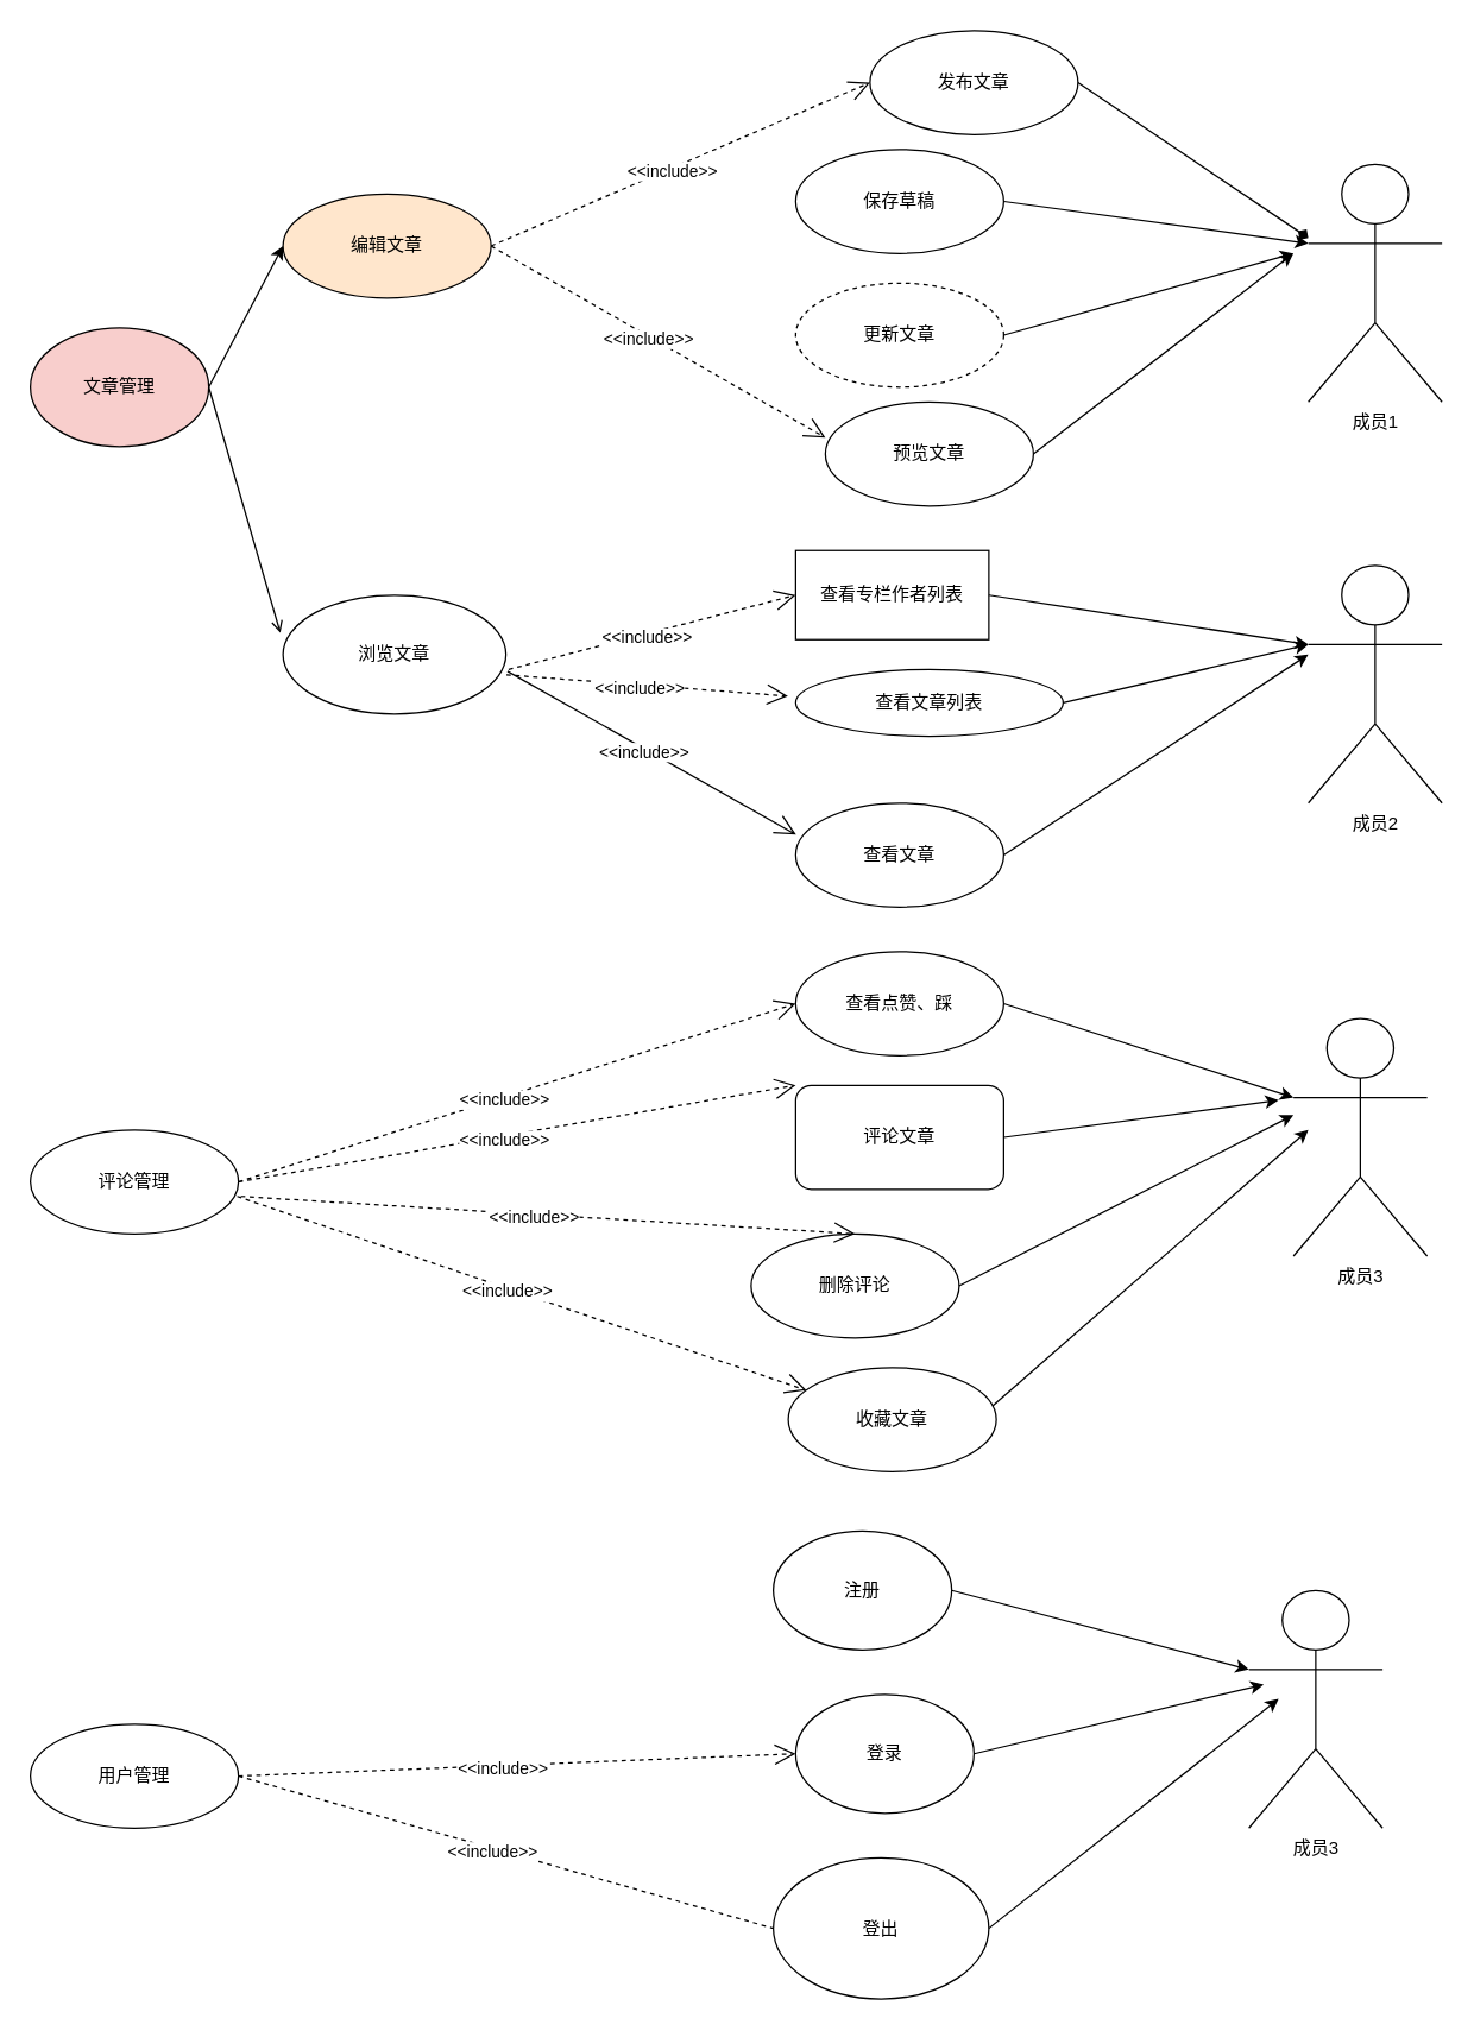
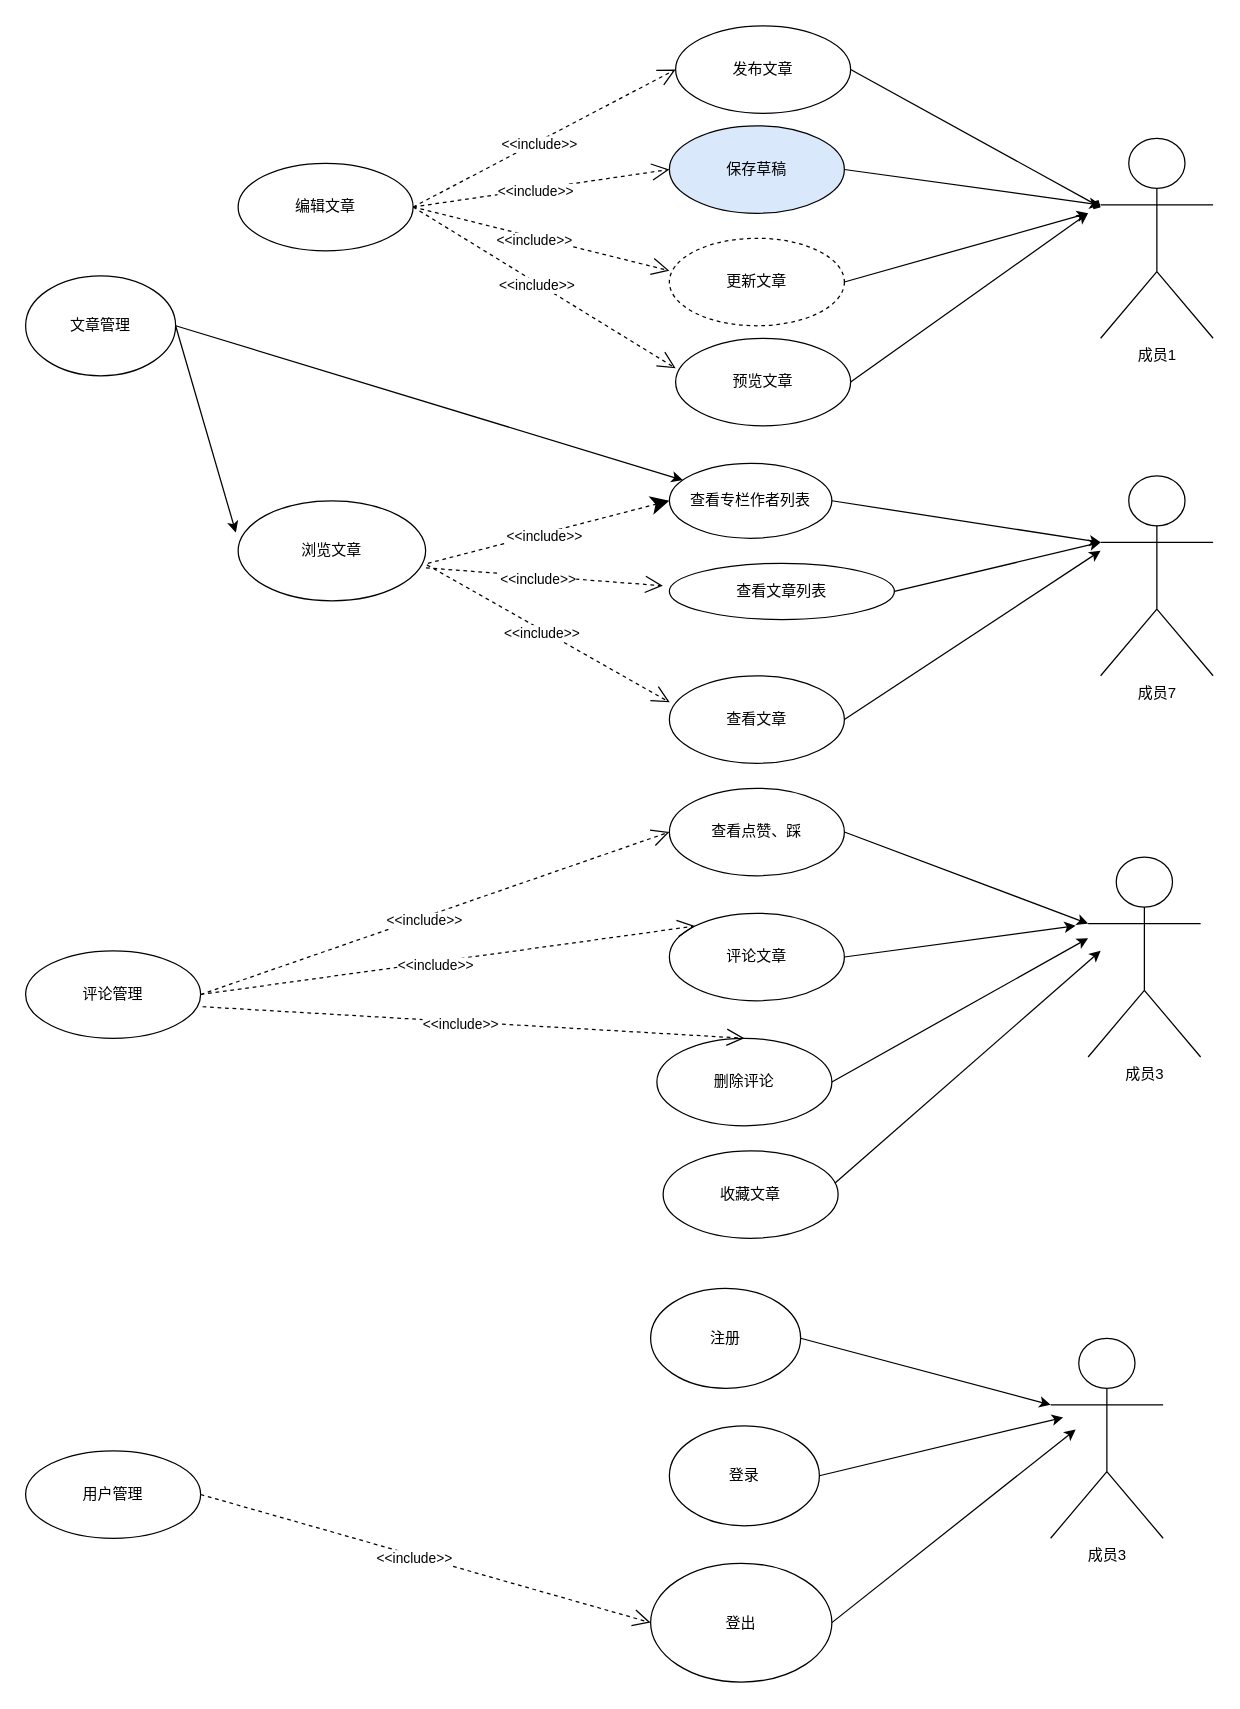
- <mxCell id="2" value="发布文章" style="ellipse;whiteSpace=wrap;html=1;" parent="1" vertex="1"><mxGeometry x="585" y="20" width="140" height="70" as="geometry" /></mxCell>
+ <mxCell id="2" value="发布文章" style="ellipse;whiteSpace=wrap;html=1;" parent="1" vertex="1"><mxGeometry x="540" y="20" width="140" height="70" as="geometry" /></mxCell>
- <mxCell id="4" value="保存草稿" style="ellipse;whiteSpace=wrap;html=1;" parent="1" vertex="1"><mxGeometry x="535" y="100" width="140" height="70" as="geometry" /></mxCell>
+ <mxCell id="4" value="保存草稿" style="ellipse;whiteSpace=wrap;html=1;fillColor=#dae8fc;" parent="1" vertex="1"><mxGeometry x="535" y="100" width="140" height="70" as="geometry" /></mxCell>
+ <mxCell id="5" value="" style="endArrow=open;endFill=1;endSize=12;html=1;entryX=0;entryY=0.5;entryDx=0;entryDy=0;dashed=1;exitX=1;exitY=0.5;exitDx=0;exitDy=0;" parent="1" source="14" target="4" edge="1"><mxGeometry width="160" relative="1" as="geometry"><mxPoint x="50" y="150" as="sourcePoint" /><mxPoint x="260" y="180" as="targetPoint" /></mxGeometry></mxCell>
+ <mxCell id="6" value="&amp;lt;&amp;lt;include&amp;gt;&amp;gt;" style="edgeLabel;html=1;align=center;verticalAlign=middle;resizable=0;points=[];" parent="5" vertex="1" connectable="0"><mxGeometry x="-0.051" y="-2" relative="1" as="geometry"><mxPoint as="offset" /></mxGeometry></mxCell>
- <mxCell id="14" value="编辑文章" style="ellipse;whiteSpace=wrap;html=1;fillColor=#ffe6cc;" parent="1" vertex="1"><mxGeometry x="190" y="130" width="140" height="70" as="geometry" /></mxCell>
+ <mxCell id="14" value="编辑文章" style="ellipse;whiteSpace=wrap;html=1;" parent="1" vertex="1"><mxGeometry x="190" y="130" width="140" height="70" as="geometry" /></mxCell>
+ <mxCell id="18" value="" style="endArrow=open;endFill=1;endSize=12;html=1;entryX=0;entryY=0.371;entryDx=0;entryDy=0;dashed=1;exitX=1;exitY=0.5;exitDx=0;exitDy=0;entryPerimeter=0;" parent="1" source="14" target="3" edge="1"><mxGeometry width="160" relative="1" as="geometry"><mxPoint x="400" y="295" as="sourcePoint" /><mxPoint x="700" y="295" as="targetPoint" /></mxGeometry></mxCell>
+ <mxCell id="19" value="&amp;lt;&amp;lt;include&amp;gt;&amp;gt;" style="edgeLabel;html=1;align=center;verticalAlign=middle;resizable=0;points=[];" parent="18" vertex="1" connectable="0"><mxGeometry x="-0.051" y="-2" relative="1" as="geometry"><mxPoint as="offset" /></mxGeometry></mxCell>
- <mxCell id="36" value="" style="endArrow=classic;html=1;exitX=1;exitY=0.5;exitDx=0;exitDy=0;entryX=0;entryY=0.5;entryDx=0;entryDy=0;" edge="1" parent="1" source="35" target="14"><mxGeometry width="50" height="50" relative="1" as="geometry"><mxPoint x="400" y="500" as="sourcePoint" /><mxPoint x="190" y="280" as="targetPoint" /></mxGeometry></mxCell>
+ <mxCell id="36" value="" style="endArrow=classic;html=1;exitX=1;exitY=0.5;exitDx=0;exitDy=0;" edge="1" parent="1" source="35" target="8"><mxGeometry width="50" height="50" relative="1" as="geometry"><mxPoint x="400" y="500" as="sourcePoint" /><mxPoint x="190" y="280" as="targetPoint" /></mxGeometry></mxCell>
- <mxCell id="35" value="文章管理" style="ellipse;whiteSpace=wrap;html=1;fillColor=#f8cecc;" vertex="1" parent="1"><mxGeometry x="20" y="220" width="120" height="80" as="geometry" /></mxCell>
+ <mxCell id="35" value="文章管理" style="ellipse;whiteSpace=wrap;html=1;" vertex="1" parent="1"><mxGeometry x="20" y="220" width="120" height="80" as="geometry" /></mxCell>
- <mxCell id="7" value="预览文章" style="ellipse;whiteSpace=wrap;html=1;" parent="1" vertex="1"><mxGeometry x="555" y="270" width="140" height="70" as="geometry" /></mxCell>
+ <mxCell id="7" value="预览文章" style="ellipse;whiteSpace=wrap;html=1;" parent="1" vertex="1"><mxGeometry x="540" y="270" width="140" height="70" as="geometry" /></mxCell>
- <mxCell id="8" value="查看专栏作者列表" style="whiteSpace=wrap;html=1;rounded=0;" parent="1" vertex="1"><mxGeometry x="535" y="370" width="130" height="60" as="geometry" /></mxCell>
+ <mxCell id="8" value="查看专栏作者列表" style="ellipse;whiteSpace=wrap;html=1;" parent="1" vertex="1"><mxGeometry x="535" y="370" width="130" height="60" as="geometry" /></mxCell>
- <mxCell id="22" value="" style="endArrow=open;endFill=1;endSize=12;html=1;entryX=0;entryY=0.5;entryDx=0;entryDy=0;dashed=1;exitX=1.012;exitY=0.626;exitDx=0;exitDy=0;exitPerimeter=0;" parent="1" source="37" target="8" edge="1"><mxGeometry width="160" relative="1" as="geometry"><mxPoint x="400" y="295" as="sourcePoint" /><mxPoint x="590" y="444.01" as="targetPoint" /></mxGeometry></mxCell>
+ <mxCell id="22" value="" style="endArrow=classic;endFill=1;endSize=12;html=1;entryX=0;entryY=0.5;entryDx=0;entryDy=0;dashed=1;exitX=1.012;exitY=0.626;exitDx=0;exitDy=0;exitPerimeter=0;" parent="1" source="37" target="8" edge="1"><mxGeometry width="160" relative="1" as="geometry"><mxPoint x="400" y="295" as="sourcePoint" /><mxPoint x="590" y="444.01" as="targetPoint" /></mxGeometry></mxCell>
- <mxCell id="38" value="" style="endArrow=open;html=1;exitX=1;exitY=0.5;exitDx=0;exitDy=0;entryX=-0.012;entryY=0.318;entryDx=0;entryDy=0;entryPerimeter=0;" edge="1" parent="1" source="35" target="37"><mxGeometry width="50" height="50" relative="1" as="geometry"><mxPoint x="140" y="290" as="sourcePoint" /><mxPoint x="190" y="275" as="targetPoint" /></mxGeometry></mxCell>
+ <mxCell id="38" value="" style="endArrow=classic;html=1;exitX=1;exitY=0.5;exitDx=0;exitDy=0;entryX=-0.012;entryY=0.318;entryDx=0;entryDy=0;entryPerimeter=0;" edge="1" parent="1" source="35" target="37"><mxGeometry width="50" height="50" relative="1" as="geometry"><mxPoint x="140" y="290" as="sourcePoint" /><mxPoint x="190" y="275" as="targetPoint" /></mxGeometry></mxCell>
- <mxCell id="40" value="" style="endArrow=open;endFill=1;endSize=12;html=1;entryX=0.002;entryY=0.304;entryDx=0;entryDy=0;dashed=0;exitX=1.007;exitY=0.641;exitDx=0;exitDy=0;entryPerimeter=0;exitPerimeter=0;" edge="1" parent="1" source="37" target="39"><mxGeometry width="160" relative="1" as="geometry"><mxPoint x="310.24" y="393.68" as="sourcePoint" /><mxPoint x="535.94" y="588" as="targetPoint" /></mxGeometry></mxCell>
+ <mxCell id="40" value="" style="endArrow=open;endFill=1;endSize=12;html=1;entryX=0.002;entryY=0.304;entryDx=0;entryDy=0;dashed=1;exitX=1.007;exitY=0.641;exitDx=0;exitDy=0;entryPerimeter=0;exitPerimeter=0;" edge="1" parent="1" source="37" target="39"><mxGeometry width="160" relative="1" as="geometry"><mxPoint x="310.24" y="393.68" as="sourcePoint" /><mxPoint x="535.94" y="588" as="targetPoint" /></mxGeometry></mxCell>
- <mxCell id="54" value="成员2" style="shape=umlActor;verticalLabelPosition=bottom;verticalAlign=top;html=1;outlineConnect=0;" vertex="1" parent="1"><mxGeometry x="880" y="380" width="90" height="160" as="geometry" /></mxCell>
+ <mxCell id="54" value="成员7" style="shape=umlActor;verticalLabelPosition=bottom;verticalAlign=top;html=1;outlineConnect=0;" vertex="1" parent="1"><mxGeometry x="880" y="380" width="90" height="160" as="geometry" /></mxCell>
- <mxCell id="10" value="查看点赞、踩" style="ellipse;whiteSpace=wrap;html=1;" parent="1" vertex="1"><mxGeometry x="535" y="640" width="140" height="70" as="geometry" /></mxCell>
+ <mxCell id="10" value="查看点赞、踩" style="ellipse;whiteSpace=wrap;html=1;" parent="1" vertex="1"><mxGeometry x="535" y="630" width="140" height="70" as="geometry" /></mxCell>
- <mxCell id="11" value="评论文章" style="whiteSpace=wrap;html=1;rounded=1;" parent="1" vertex="1"><mxGeometry x="535" y="730" width="140" height="70" as="geometry" /></mxCell>
+ <mxCell id="11" value="评论文章" style="ellipse;whiteSpace=wrap;html=1;" parent="1" vertex="1"><mxGeometry x="535" y="730" width="140" height="70" as="geometry" /></mxCell>
- <mxCell id="32" value="" style="endArrow=open;endFill=1;endSize=12;html=1;dashed=1;exitX=0.994;exitY=0.64;exitDx=0;exitDy=0;exitPerimeter=0;" parent="1" source="15" target="12" edge="1"><mxGeometry width="160" relative="1" as="geometry"><mxPoint x="360" y="680" as="sourcePoint" /><mxPoint x="420" y="880" as="targetPoint" /></mxGeometry></mxCell>
- <mxCell id="33" value="&amp;lt;&amp;lt;include&amp;gt;&amp;gt;" style="edgeLabel;html=1;align=center;verticalAlign=middle;resizable=0;points=[];" parent="32" vertex="1" connectable="0"><mxGeometry x="-0.051" y="-2" relative="1" as="geometry"><mxPoint as="offset" /></mxGeometry></mxCell>
- <mxCell id="13" value="删除评论" style="ellipse;whiteSpace=wrap;html=1;" parent="1" vertex="1"><mxGeometry x="505" y="830" width="140" height="70" as="geometry" /></mxCell>
+ <mxCell id="13" value="删除评论" style="ellipse;whiteSpace=wrap;html=1;" parent="1" vertex="1"><mxGeometry x="525" y="830" width="140" height="70" as="geometry" /></mxCell>
- <mxCell id="44" value="" style="endArrow=open;endFill=1;endSize=12;html=1;entryX=0;entryY=0.5;entryDx=0;entryDy=0;dashed=1;exitX=1;exitY=0.5;exitDx=0;exitDy=0;" edge="1" parent="1" source="34" target="43"><mxGeometry width="160" relative="1" as="geometry"><mxPoint x="170" y="1205" as="sourcePoint" /><mxPoint x="530" y="1080" as="targetPoint" /></mxGeometry></mxCell>
- <mxCell id="45" value="&amp;lt;&amp;lt;include&amp;gt;&amp;gt;" style="edgeLabel;html=1;align=center;verticalAlign=middle;resizable=0;points=[];" vertex="1" connectable="0" parent="44"><mxGeometry x="-0.051" y="-2" relative="1" as="geometry"><mxPoint as="offset" /></mxGeometry></mxCell>
- <mxCell id="46" value="" style="endArrow=none;endFill=1;endSize=12;html=1;dashed=1;exitX=1;exitY=0.5;exitDx=0;exitDy=0;entryX=0;entryY=0.5;entryDx=0;entryDy=0;" edge="1" parent="1" source="34" target="48"><mxGeometry width="160" relative="1" as="geometry"><mxPoint x="170" y="1205" as="sourcePoint" /><mxPoint x="540" y="1290" as="targetPoint" /></mxGeometry></mxCell>
+ <mxCell id="46" value="" style="endArrow=open;endFill=1;endSize=12;html=1;dashed=1;exitX=1;exitY=0.5;exitDx=0;exitDy=0;entryX=0;entryY=0.5;entryDx=0;entryDy=0;" edge="1" parent="1" source="34" target="48"><mxGeometry width="160" relative="1" as="geometry"><mxPoint x="170" y="1205" as="sourcePoint" /><mxPoint x="540" y="1290" as="targetPoint" /></mxGeometry></mxCell>
